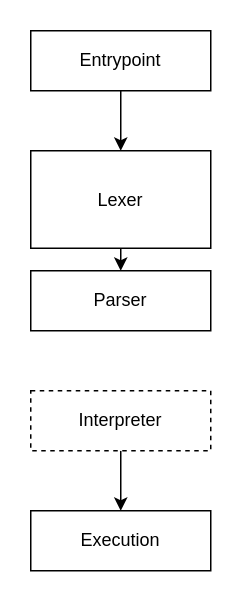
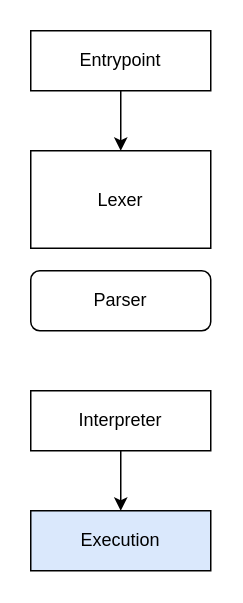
- <mxCell id="4" style="edgeStyle=none;html=1;exitX=0.5;exitY=1;exitDx=0;exitDy=0;entryX=0.5;entryY=0;entryDx=0;entryDy=0;" parent="1" source="5" target="6" edge="1"><mxGeometry relative="1" as="geometry" /></mxCell>
- <mxCell id="6" value="Parser" style="rounded=0;whiteSpace=wrap;html=1;" parent="1" vertex="1"><mxGeometry x="20" y="180" width="120" height="40" as="geometry" /></mxCell>
+ <mxCell id="6" value="Parser" style="whiteSpace=wrap;html=1;rounded=1;" parent="1" vertex="1"><mxGeometry x="20" y="180" width="120" height="40" as="geometry" /></mxCell>
- <mxCell id="8" value="Interpreter" style="rounded=0;whiteSpace=wrap;html=1;dashed=1;" parent="1" vertex="1"><mxGeometry x="20" y="260" width="120" height="40" as="geometry" /></mxCell>
+ <mxCell id="8" value="Interpreter" style="rounded=0;whiteSpace=wrap;html=1;" parent="1" vertex="1"><mxGeometry x="20" y="260" width="120" height="40" as="geometry" /></mxCell>
- <mxCell id="9" value="Execution" style="rounded=0;whiteSpace=wrap;html=1;" parent="1" vertex="1"><mxGeometry x="20" y="340" width="120" height="40" as="geometry" /></mxCell>
+ <mxCell id="9" value="Execution" style="rounded=0;whiteSpace=wrap;html=1;fillColor=#dae8fc;" parent="1" vertex="1"><mxGeometry x="20" y="340" width="120" height="40" as="geometry" /></mxCell>
